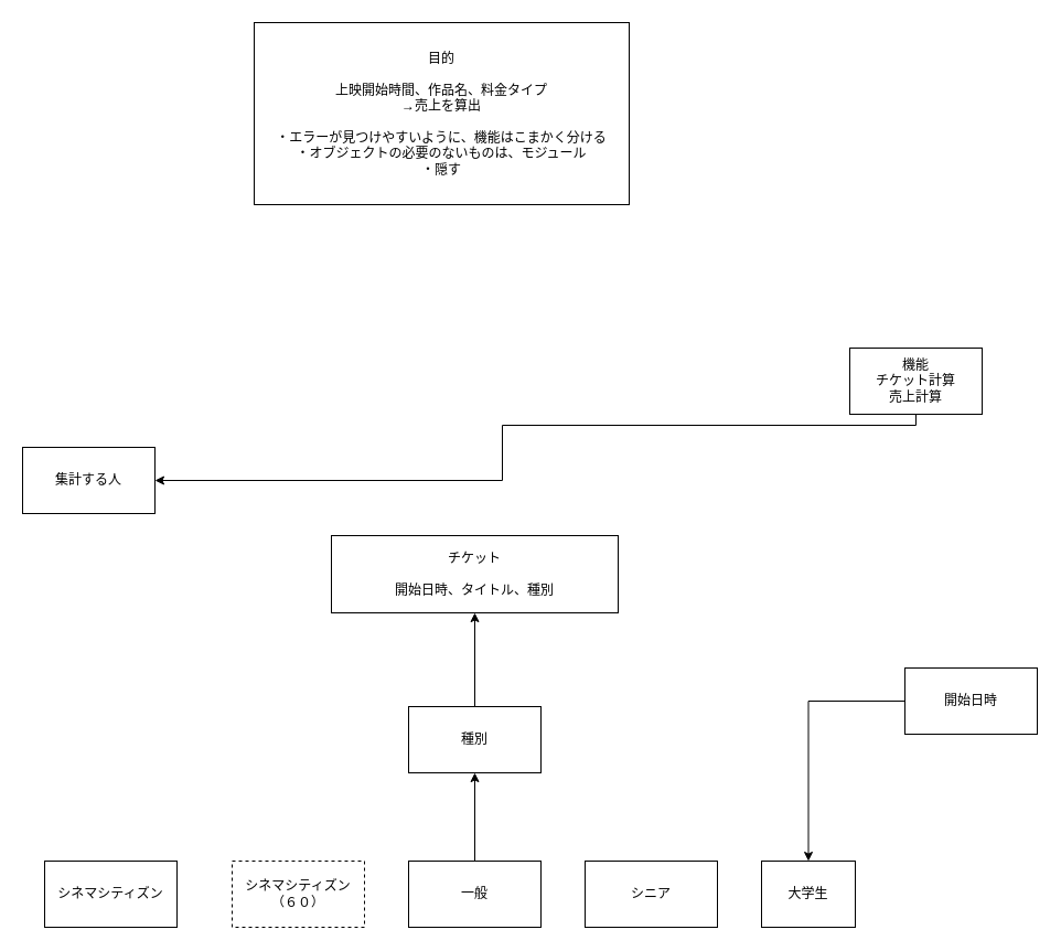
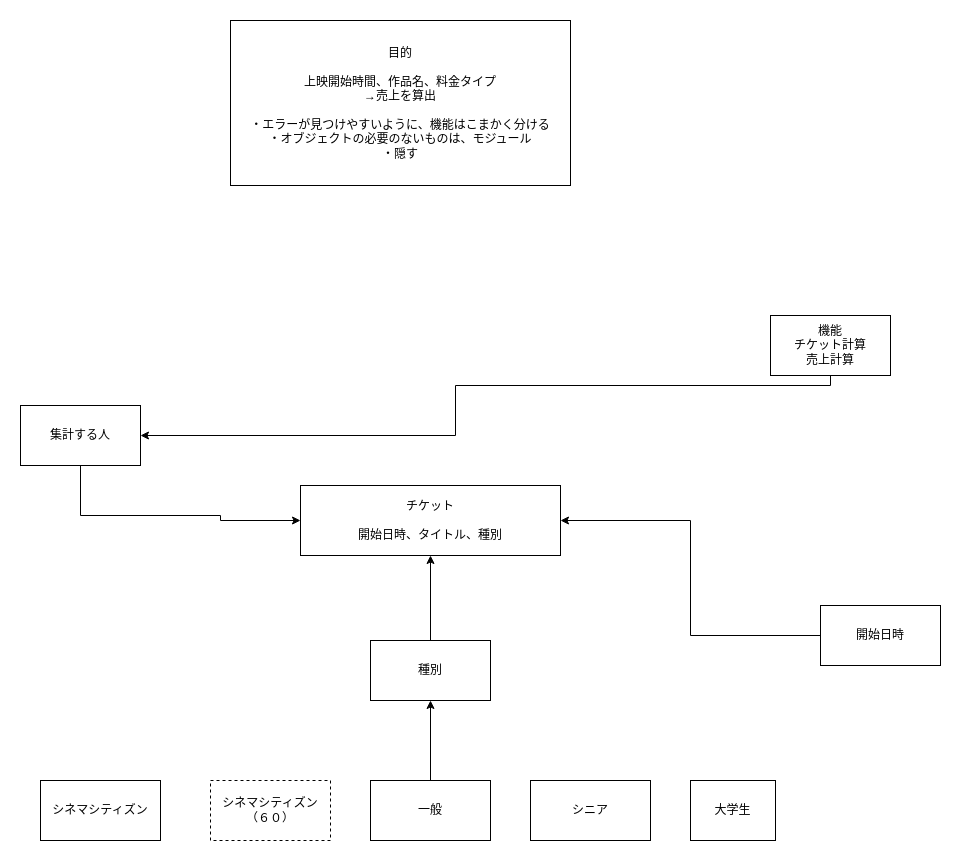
+ <mxCell id="16" value="" style="edgeStyle=orthogonalEdgeStyle;rounded=0;orthogonalLoop=1;jettySize=auto;html=1;entryX=0;entryY=0.5;entryDx=0;entryDy=0;" edge="1" parent="1" source="17" target="3"><mxGeometry relative="1" as="geometry"><mxPoint x="80" y="545" as="targetPoint" /><Array as="points"><mxPoint x="80" y="515" /><mxPoint x="220" y="515" /><mxPoint x="220" y="520" /></Array></mxGeometry></mxCell>
- <mxCell id="12" value="" style="edgeStyle=orthogonalEdgeStyle;rounded=0;orthogonalLoop=1;jettySize=auto;html=1;" edge="1" parent="1" source="13" target="11"><mxGeometry relative="1" as="geometry"><mxPoint x="880" y="525" as="targetPoint" /></mxGeometry></mxCell>
+ <mxCell id="12" value="" style="edgeStyle=orthogonalEdgeStyle;rounded=0;orthogonalLoop=1;jettySize=auto;html=1;entryX=1;entryY=0.5;entryDx=0;entryDy=0;" edge="1" parent="1" source="13" target="3"><mxGeometry relative="1" as="geometry"><mxPoint x="880" y="525" as="targetPoint" /></mxGeometry></mxCell>
